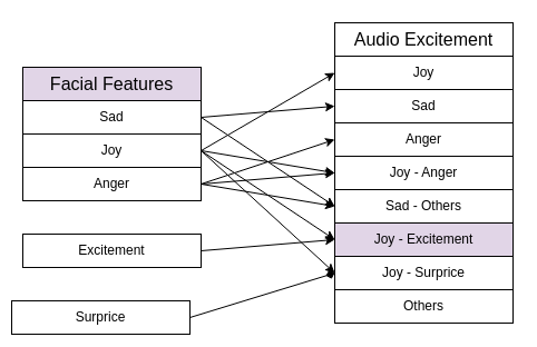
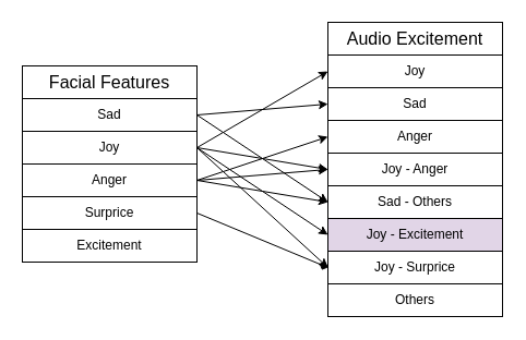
- <mxCell id="2" value="&lt;font size=&quot;3&quot;&gt;Facial Features&lt;/font&gt;" style="rounded=0;whiteSpace=wrap;html=1;fillColor=#e1d5e7;" vertex="1" parent="1"><mxGeometry x="20" y="60" width="160" height="30" as="geometry" /></mxCell>
+ <mxCell id="2" value="&lt;font size=&quot;3&quot;&gt;Facial Features&lt;/font&gt;" style="rounded=0;whiteSpace=wrap;html=1;" vertex="1" parent="1"><mxGeometry x="20" y="60" width="160" height="30" as="geometry" /></mxCell>
- <mxCell id="27" value="" style="endArrow=classic;html=1;rounded=0;fontSize=18;exitX=1;exitY=0.5;exitDx=0;exitDy=0;entryX=0;entryY=0.5;entryDx=0;entryDy=0;" edge="1" parent="1" source="7" target="14"><mxGeometry width="50" height="50" relative="1" as="geometry"><mxPoint x="290" y="215" as="sourcePoint" /><mxPoint x="410" y="175" as="targetPoint" /></mxGeometry></mxCell>
- <mxCell id="6" value="Surprice" style="rounded=0;whiteSpace=wrap;html=1;" vertex="1" parent="1"><mxGeometry x="10" y="270" width="160" height="30" as="geometry" /></mxCell>
+ <mxCell id="6" value="Surprice" style="rounded=0;whiteSpace=wrap;html=1;" vertex="1" parent="1"><mxGeometry x="20" y="180" width="160" height="30" as="geometry" /></mxCell>
